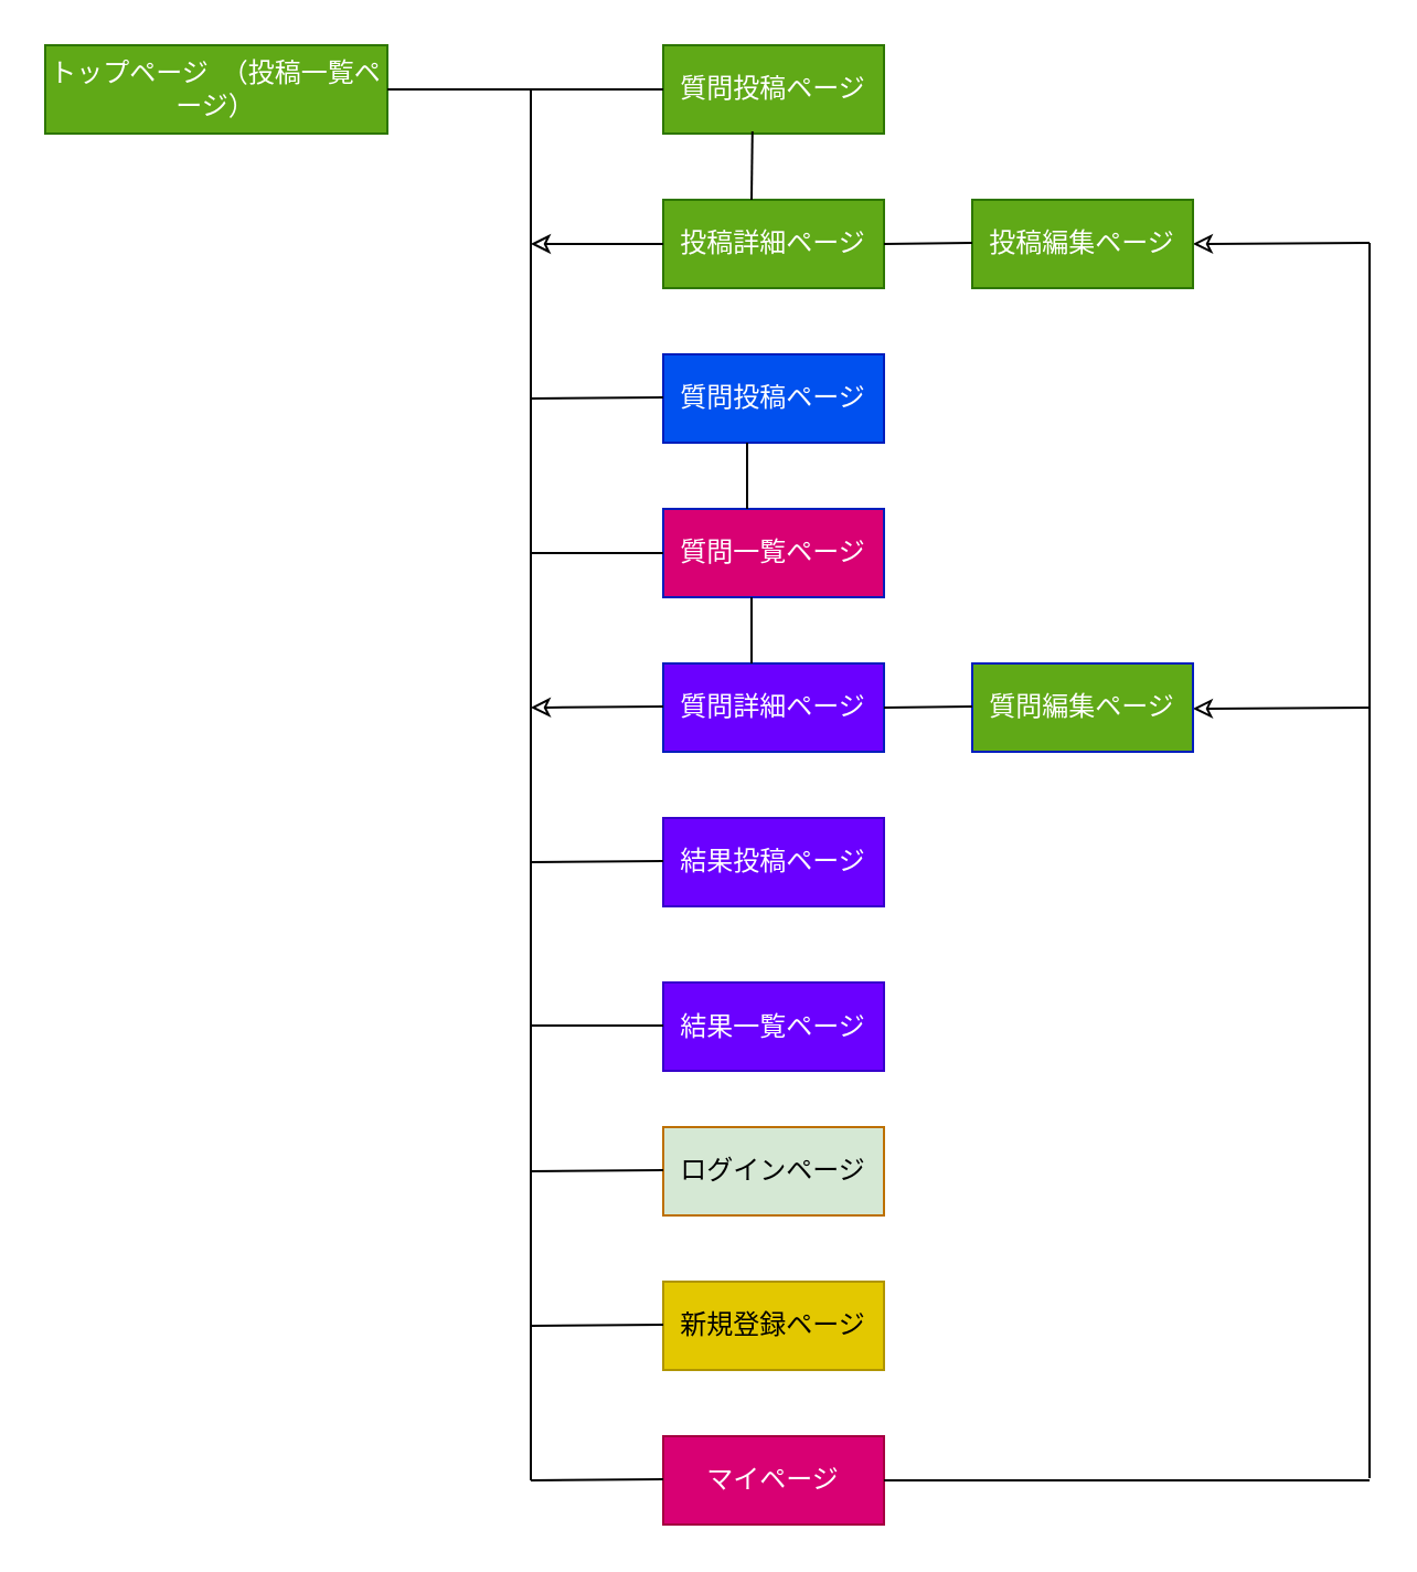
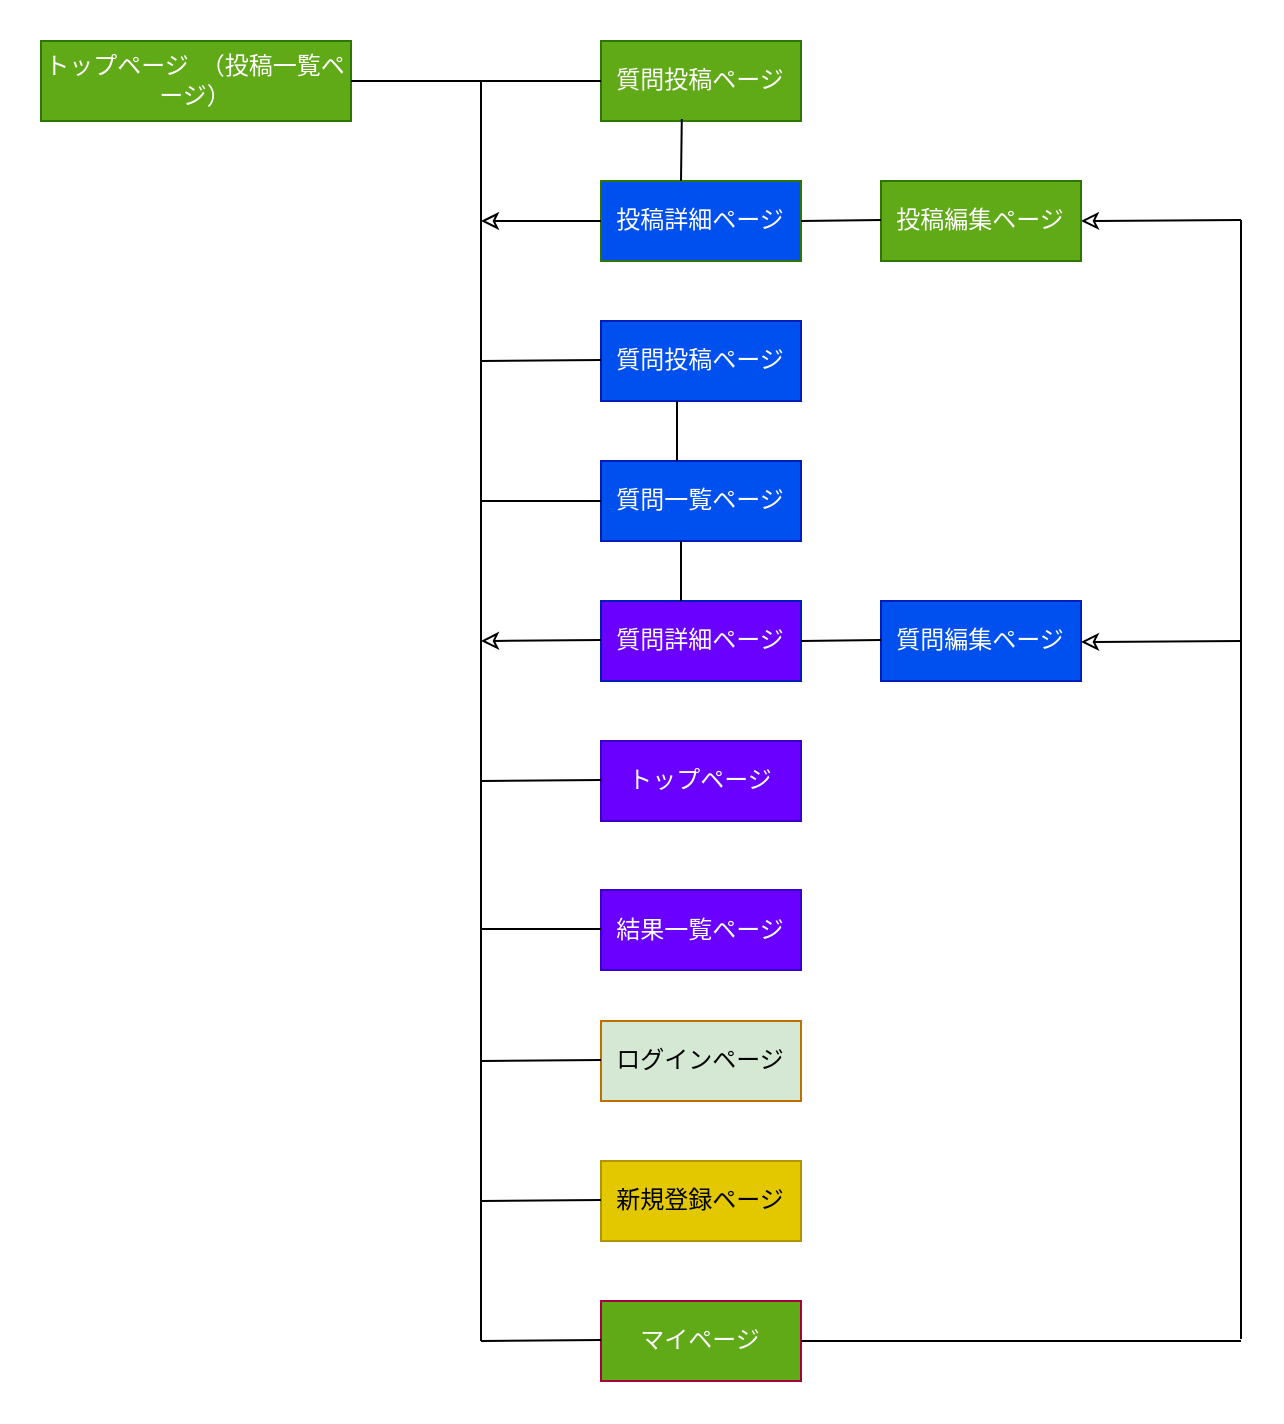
- <mxCell id="7" value="投稿詳細ページ" style="whiteSpace=wrap;html=1;align=center;fillColor=#60a917;fontColor=#ffffff;strokeColor=#2D7600;" vertex="1" parent="1"><mxGeometry x="300" y="90" width="100" height="40" as="geometry" /></mxCell>
+ <mxCell id="7" value="投稿詳細ページ" style="whiteSpace=wrap;html=1;align=center;fillColor=#0050ef;fontColor=#ffffff;strokeColor=#2D7600;" vertex="1" parent="1"><mxGeometry x="300" y="90" width="100" height="40" as="geometry" /></mxCell>
- <mxCell id="11" value="質問一覧ページ" style="whiteSpace=wrap;html=1;align=center;fillColor=#d80073;fontColor=#ffffff;strokeColor=#001DBC;" vertex="1" parent="1"><mxGeometry x="300" y="230" width="100" height="40" as="geometry" /></mxCell>
+ <mxCell id="11" value="質問一覧ページ" style="whiteSpace=wrap;html=1;align=center;fillColor=#0050ef;fontColor=#ffffff;strokeColor=#001DBC;" vertex="1" parent="1"><mxGeometry x="300" y="230" width="100" height="40" as="geometry" /></mxCell>
- <mxCell id="32" value="質問編集ページ" style="whiteSpace=wrap;html=1;align=center;fillColor=#60a917;fontColor=#ffffff;strokeColor=#001DBC;" vertex="1" parent="1"><mxGeometry x="440" y="300" width="100" height="40" as="geometry" /></mxCell>
+ <mxCell id="32" value="質問編集ページ" style="whiteSpace=wrap;html=1;align=center;fillColor=#0050ef;fontColor=#ffffff;strokeColor=#001DBC;" vertex="1" parent="1"><mxGeometry x="440" y="300" width="100" height="40" as="geometry" /></mxCell>
- <mxCell id="4" value="結果投稿ページ" style="whiteSpace=wrap;html=1;align=center;fillColor=#6a00ff;fontColor=#ffffff;strokeColor=#3700CC;" vertex="1" parent="1"><mxGeometry x="300" y="370" width="100" height="40" as="geometry" /></mxCell>
+ <mxCell id="4" value="トップページ" style="whiteSpace=wrap;html=1;align=center;fillColor=#6a00ff;fontColor=#ffffff;strokeColor=#3700CC;" vertex="1" parent="1"><mxGeometry x="300" y="370" width="100" height="40" as="geometry" /></mxCell>
- <mxCell id="24" value="マイページ" style="whiteSpace=wrap;html=1;align=center;fillColor=#d80073;fontColor=#ffffff;strokeColor=#A50040;" vertex="1" parent="1"><mxGeometry x="300" y="650" width="100" height="40" as="geometry" /></mxCell>
+ <mxCell id="24" value="マイページ" style="whiteSpace=wrap;html=1;align=center;fillColor=#60a917;fontColor=#ffffff;strokeColor=#A50040;" vertex="1" parent="1"><mxGeometry x="300" y="650" width="100" height="40" as="geometry" /></mxCell>
